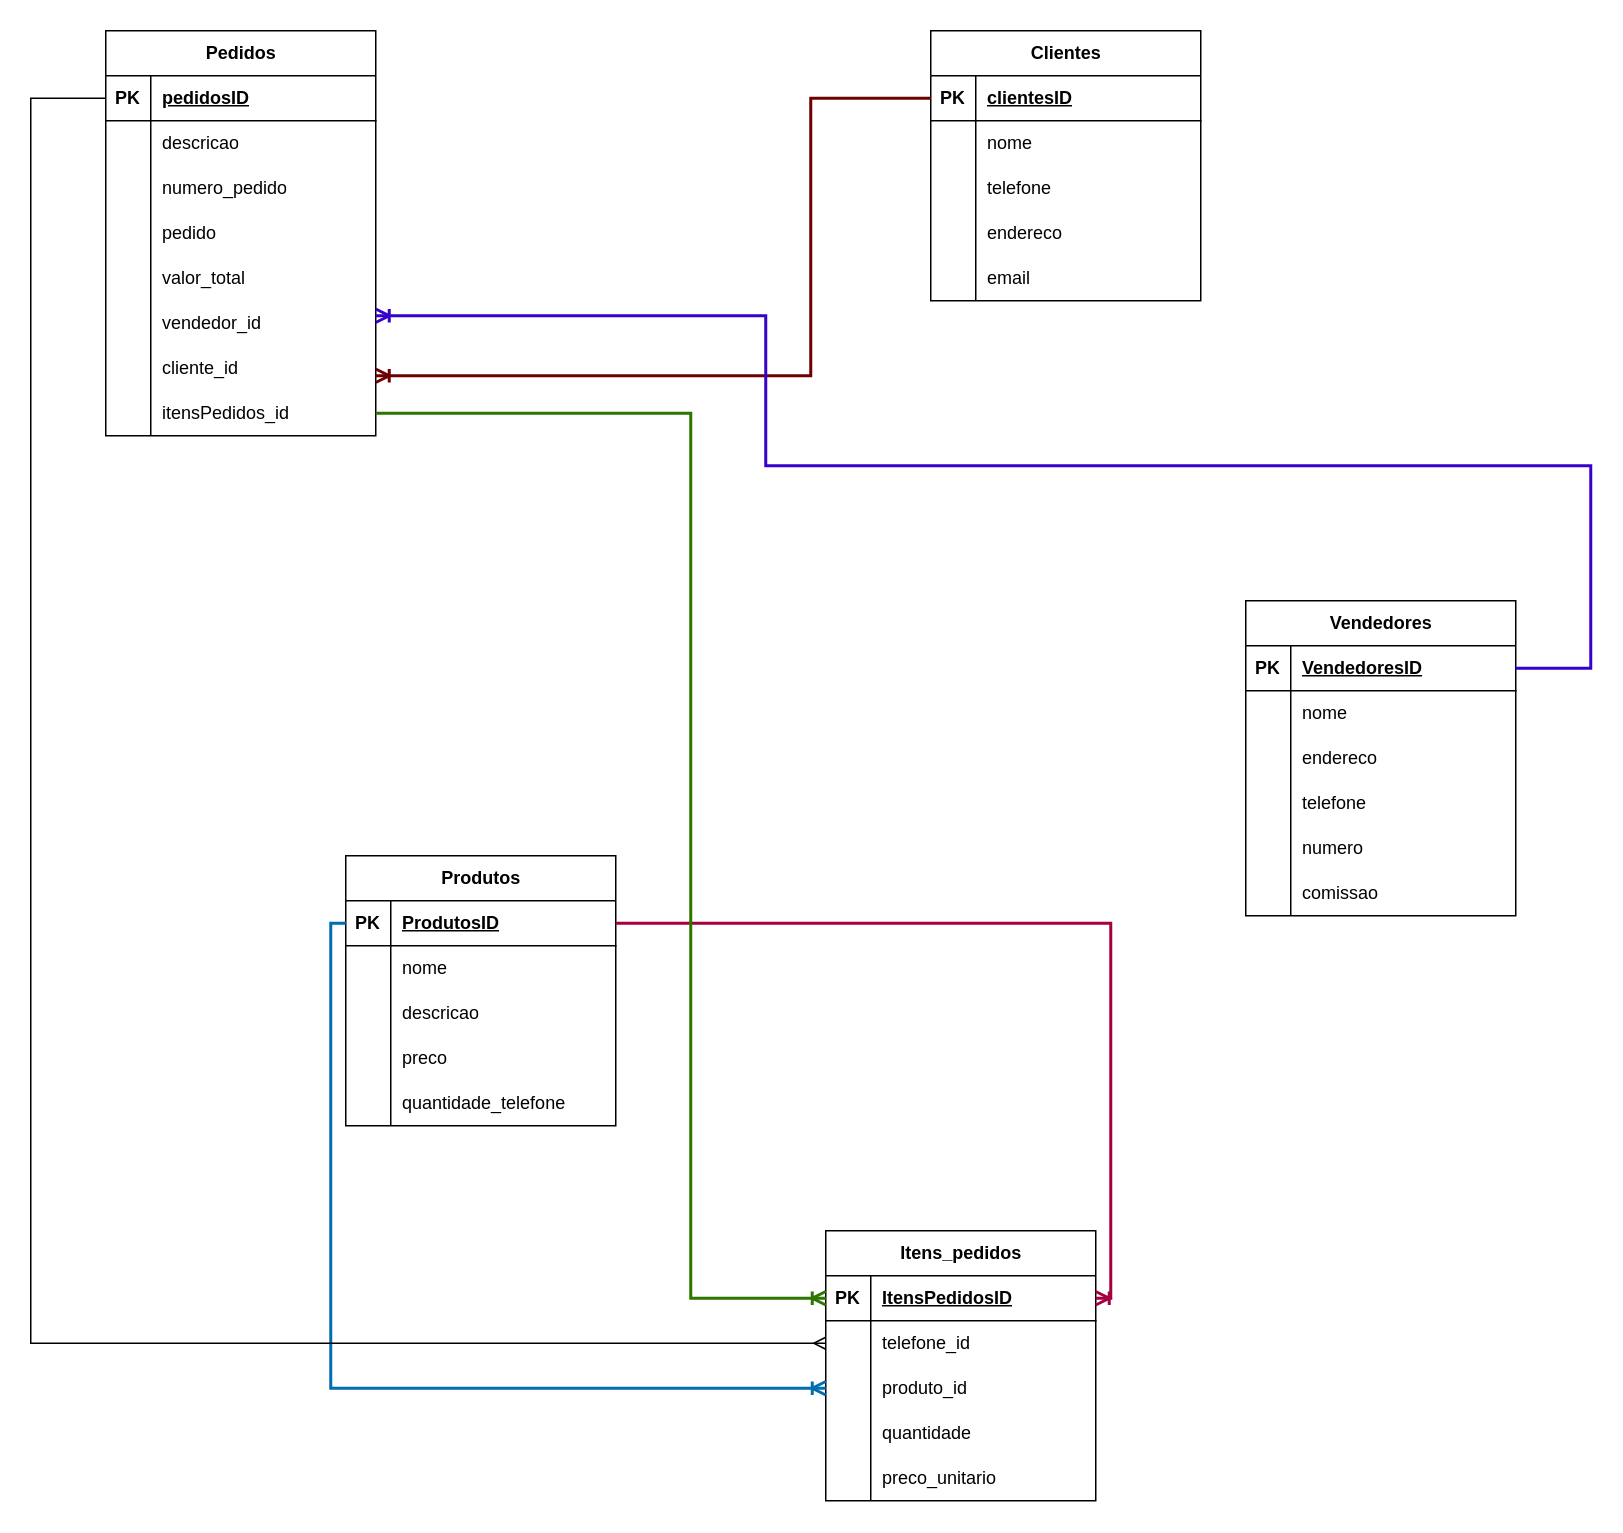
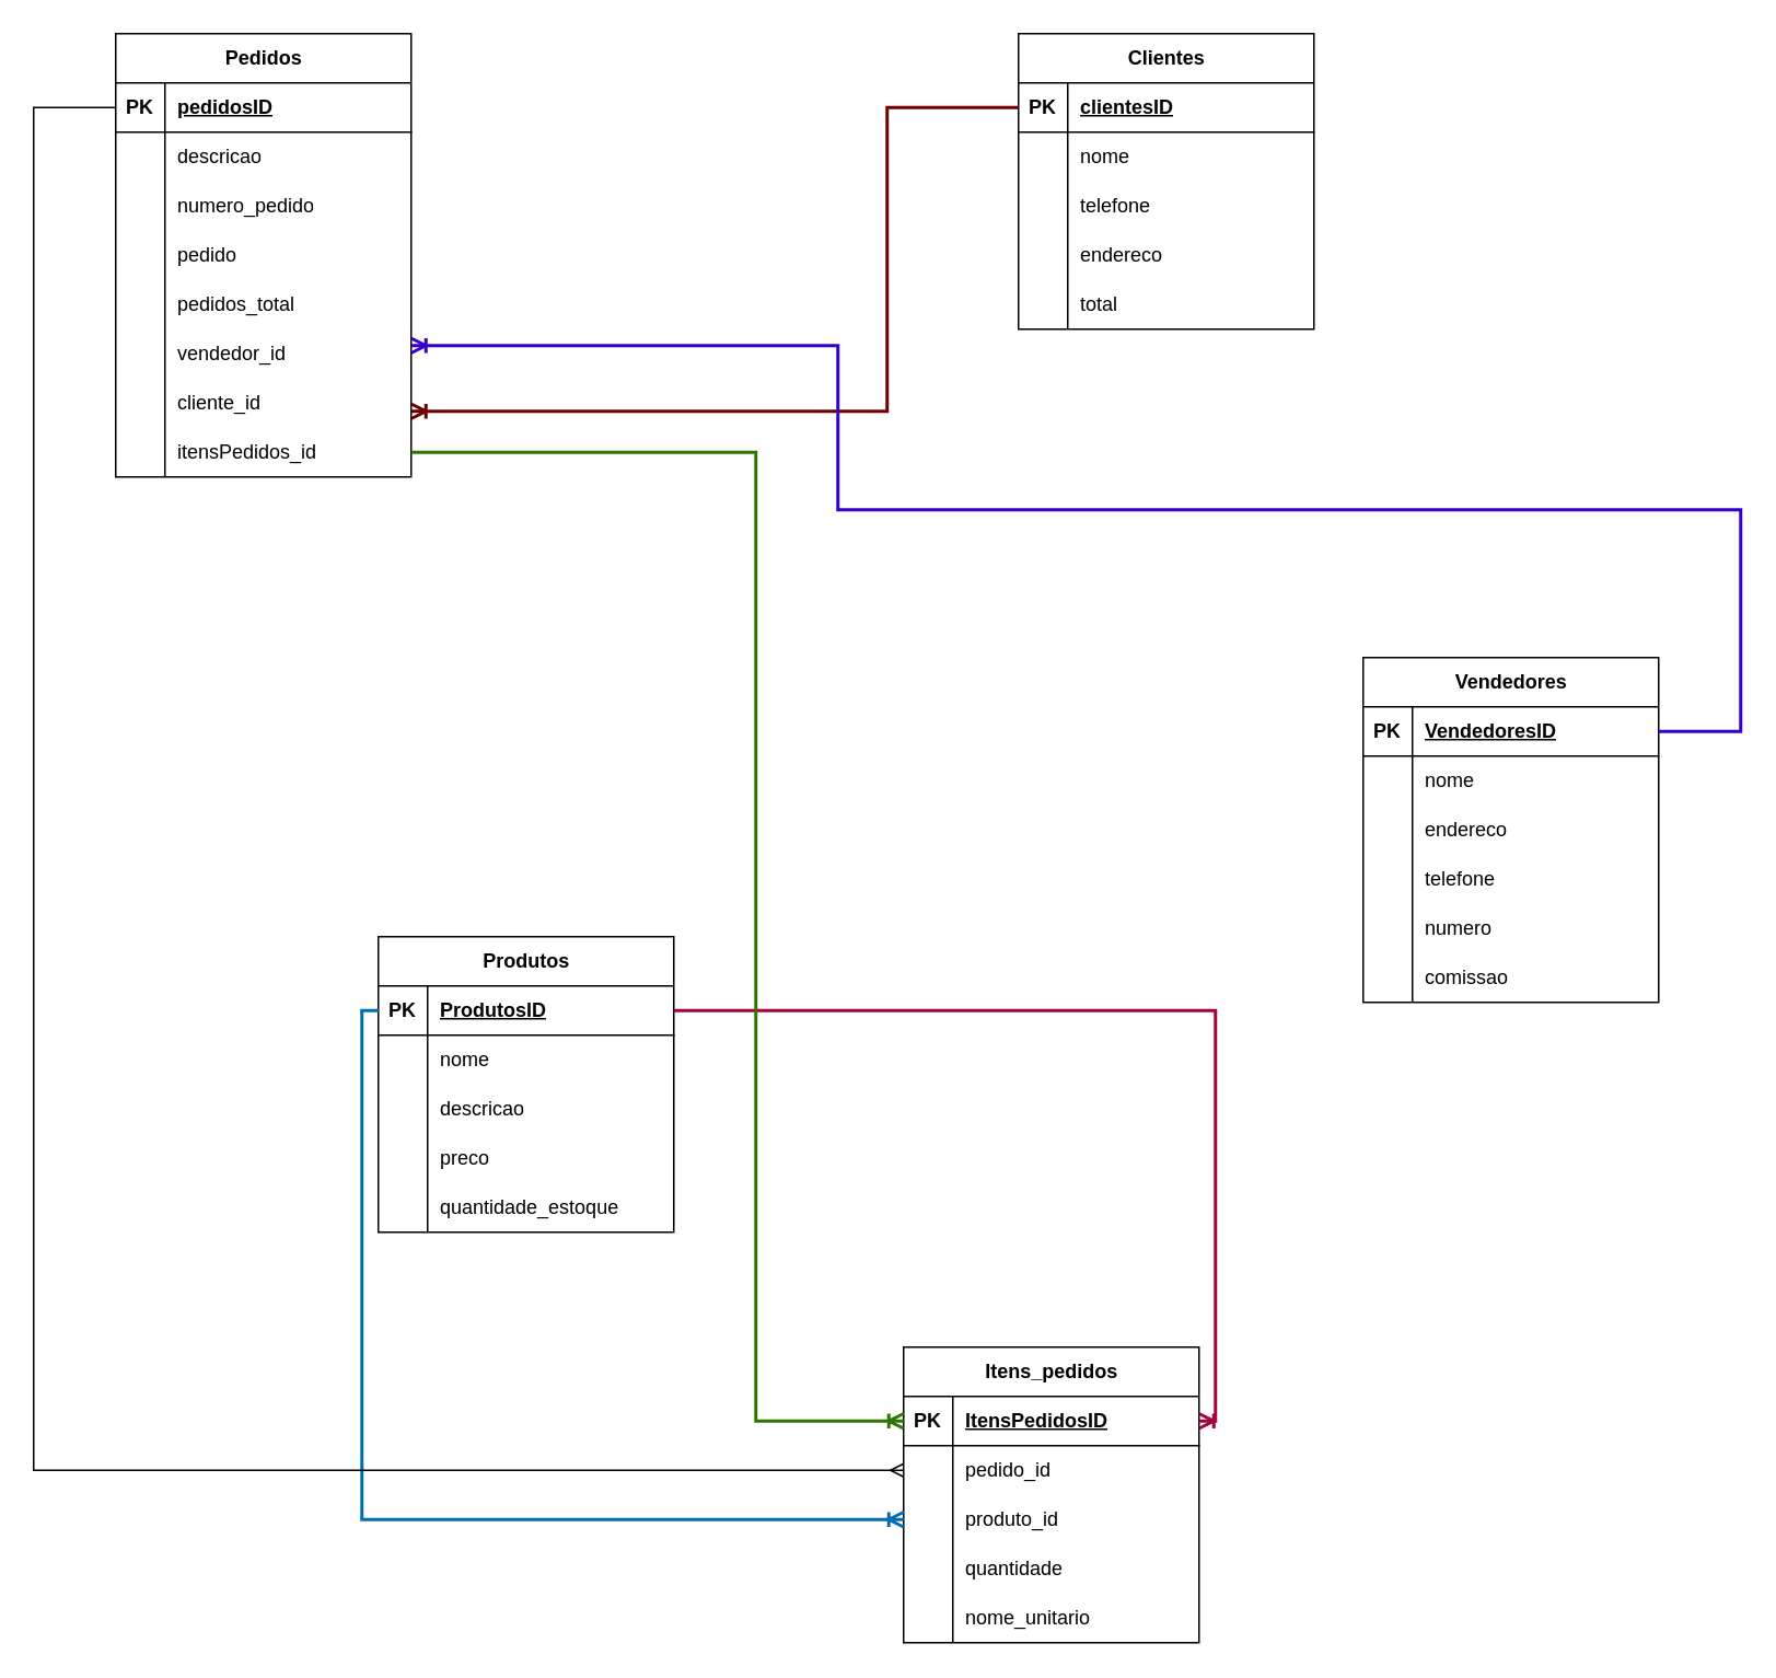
- <mxCell id="84" value="valor_total" style="shape=partialRectangle;connectable=0;fillColor=none;top=0;left=0;bottom=0;right=0;align=left;spacingLeft=6;overflow=hidden;whiteSpace=wrap;html=1;" parent="82" vertex="1"><mxGeometry x="30" width="150" height="30" as="geometry"><mxRectangle width="150" height="30" as="alternateBounds" /></mxGeometry></mxCell>
+ <mxCell id="84" value="pedidos_total" style="shape=partialRectangle;connectable=0;fillColor=none;top=0;left=0;bottom=0;right=0;align=left;spacingLeft=6;overflow=hidden;whiteSpace=wrap;html=1;" parent="82" vertex="1"><mxGeometry x="30" width="150" height="30" as="geometry"><mxRectangle width="150" height="30" as="alternateBounds" /></mxGeometry></mxCell>
- <mxCell id="17" value="email" style="shape=partialRectangle;connectable=0;fillColor=none;top=0;left=0;bottom=0;right=0;align=left;spacingLeft=6;overflow=hidden;whiteSpace=wrap;html=1;" parent="15" vertex="1"><mxGeometry x="30" width="150" height="30" as="geometry"><mxRectangle width="150" height="30" as="alternateBounds" /></mxGeometry></mxCell>
+ <mxCell id="17" value="total" style="shape=partialRectangle;connectable=0;fillColor=none;top=0;left=0;bottom=0;right=0;align=left;spacingLeft=6;overflow=hidden;whiteSpace=wrap;html=1;" parent="15" vertex="1"><mxGeometry x="30" width="150" height="30" as="geometry"><mxRectangle width="150" height="30" as="alternateBounds" /></mxGeometry></mxCell>
- <mxCell id="33" value="quantidade_telefone" style="shape=partialRectangle;connectable=0;fillColor=none;top=0;left=0;bottom=0;right=0;align=left;spacingLeft=6;overflow=hidden;whiteSpace=wrap;html=1;" parent="31" vertex="1"><mxGeometry x="30" width="150" height="30" as="geometry"><mxRectangle width="150" height="30" as="alternateBounds" /></mxGeometry></mxCell>
+ <mxCell id="33" value="quantidade_estoque" style="shape=partialRectangle;connectable=0;fillColor=none;top=0;left=0;bottom=0;right=0;align=left;spacingLeft=6;overflow=hidden;whiteSpace=wrap;html=1;" parent="31" vertex="1"><mxGeometry x="30" width="150" height="30" as="geometry"><mxRectangle width="150" height="30" as="alternateBounds" /></mxGeometry></mxCell>
- <mxCell id="59" value="telefone_id" style="shape=partialRectangle;connectable=0;fillColor=none;top=0;left=0;bottom=0;right=0;align=left;spacingLeft=6;overflow=hidden;whiteSpace=wrap;html=1;" parent="57" vertex="1"><mxGeometry x="30" width="150" height="30" as="geometry"><mxRectangle width="150" height="30" as="alternateBounds" /></mxGeometry></mxCell>
+ <mxCell id="59" value="pedido_id" style="shape=partialRectangle;connectable=0;fillColor=none;top=0;left=0;bottom=0;right=0;align=left;spacingLeft=6;overflow=hidden;whiteSpace=wrap;html=1;" parent="57" vertex="1"><mxGeometry x="30" width="150" height="30" as="geometry"><mxRectangle width="150" height="30" as="alternateBounds" /></mxGeometry></mxCell>
- <mxCell id="68" value="preco_unitario" style="shape=partialRectangle;connectable=0;fillColor=none;top=0;left=0;bottom=0;right=0;align=left;spacingLeft=6;overflow=hidden;whiteSpace=wrap;html=1;" parent="66" vertex="1"><mxGeometry x="30" width="150" height="30" as="geometry"><mxRectangle width="150" height="30" as="alternateBounds" /></mxGeometry></mxCell>
+ <mxCell id="68" value="nome_unitario" style="shape=partialRectangle;connectable=0;fillColor=none;top=0;left=0;bottom=0;right=0;align=left;spacingLeft=6;overflow=hidden;whiteSpace=wrap;html=1;" parent="66" vertex="1"><mxGeometry x="30" width="150" height="30" as="geometry"><mxRectangle width="150" height="30" as="alternateBounds" /></mxGeometry></mxCell>
